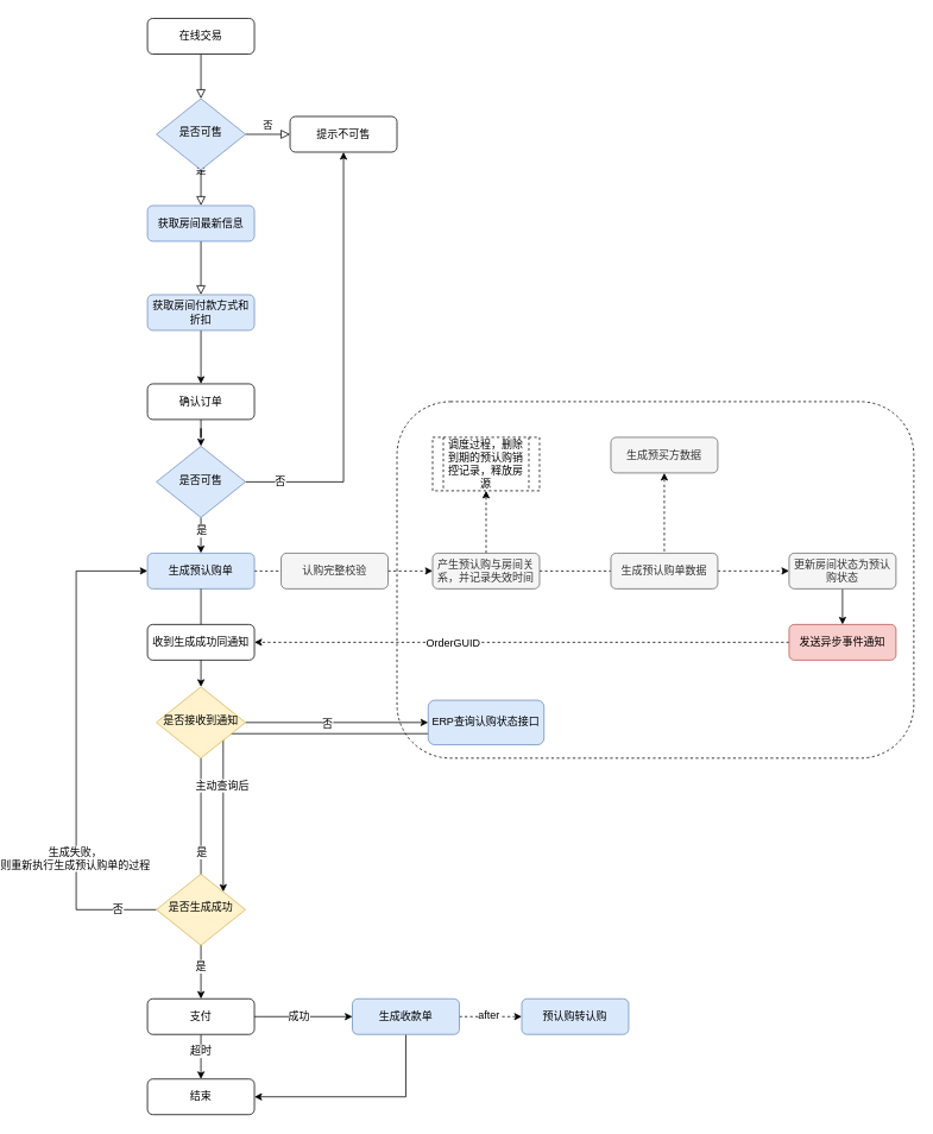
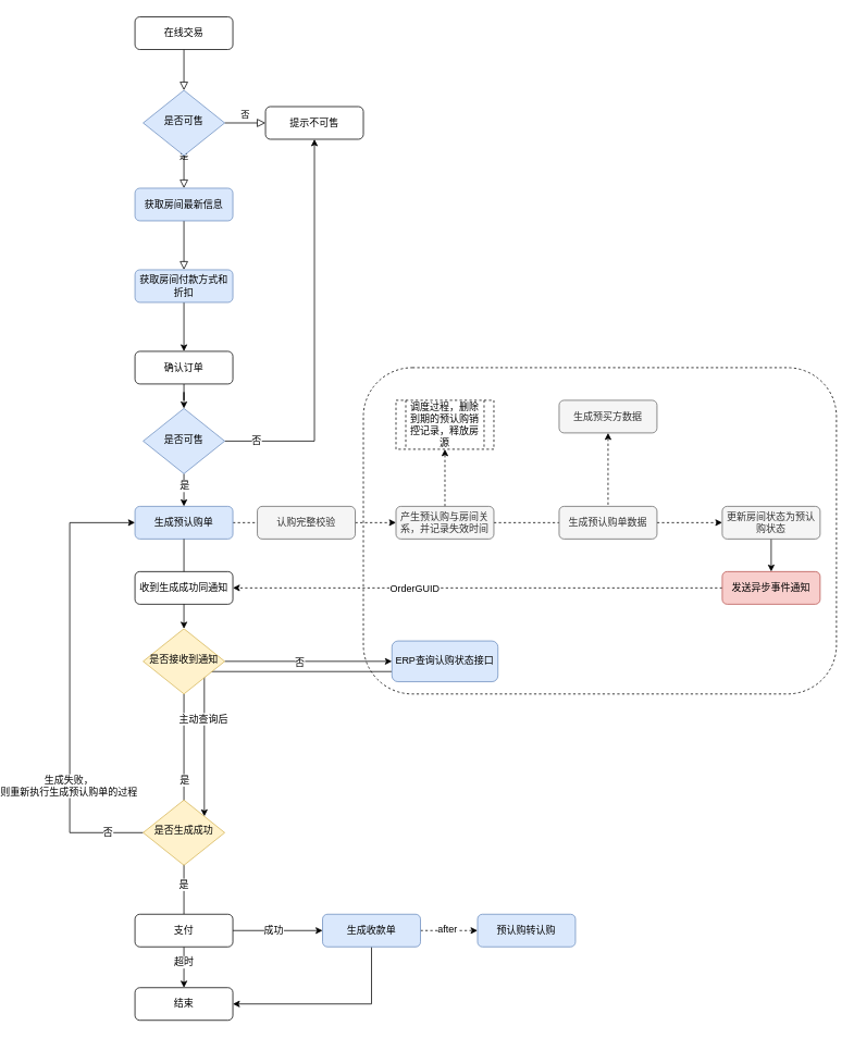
- <mxCell id="20" value="" style="edgeStyle=orthogonalEdgeStyle;rounded=0;orthogonalLoop=1;jettySize=auto;html=1;" parent="1" source="54" target="40" edge="1"><mxGeometry relative="1" as="geometry" /></mxCell>
+ <mxCell id="20" value="" style="edgeStyle=orthogonalEdgeStyle;rounded=0;orthogonalLoop=1;jettySize=auto;html=1;endArrow=none;" parent="1" source="54" target="40" edge="1"><mxGeometry relative="1" as="geometry" /></mxCell>
